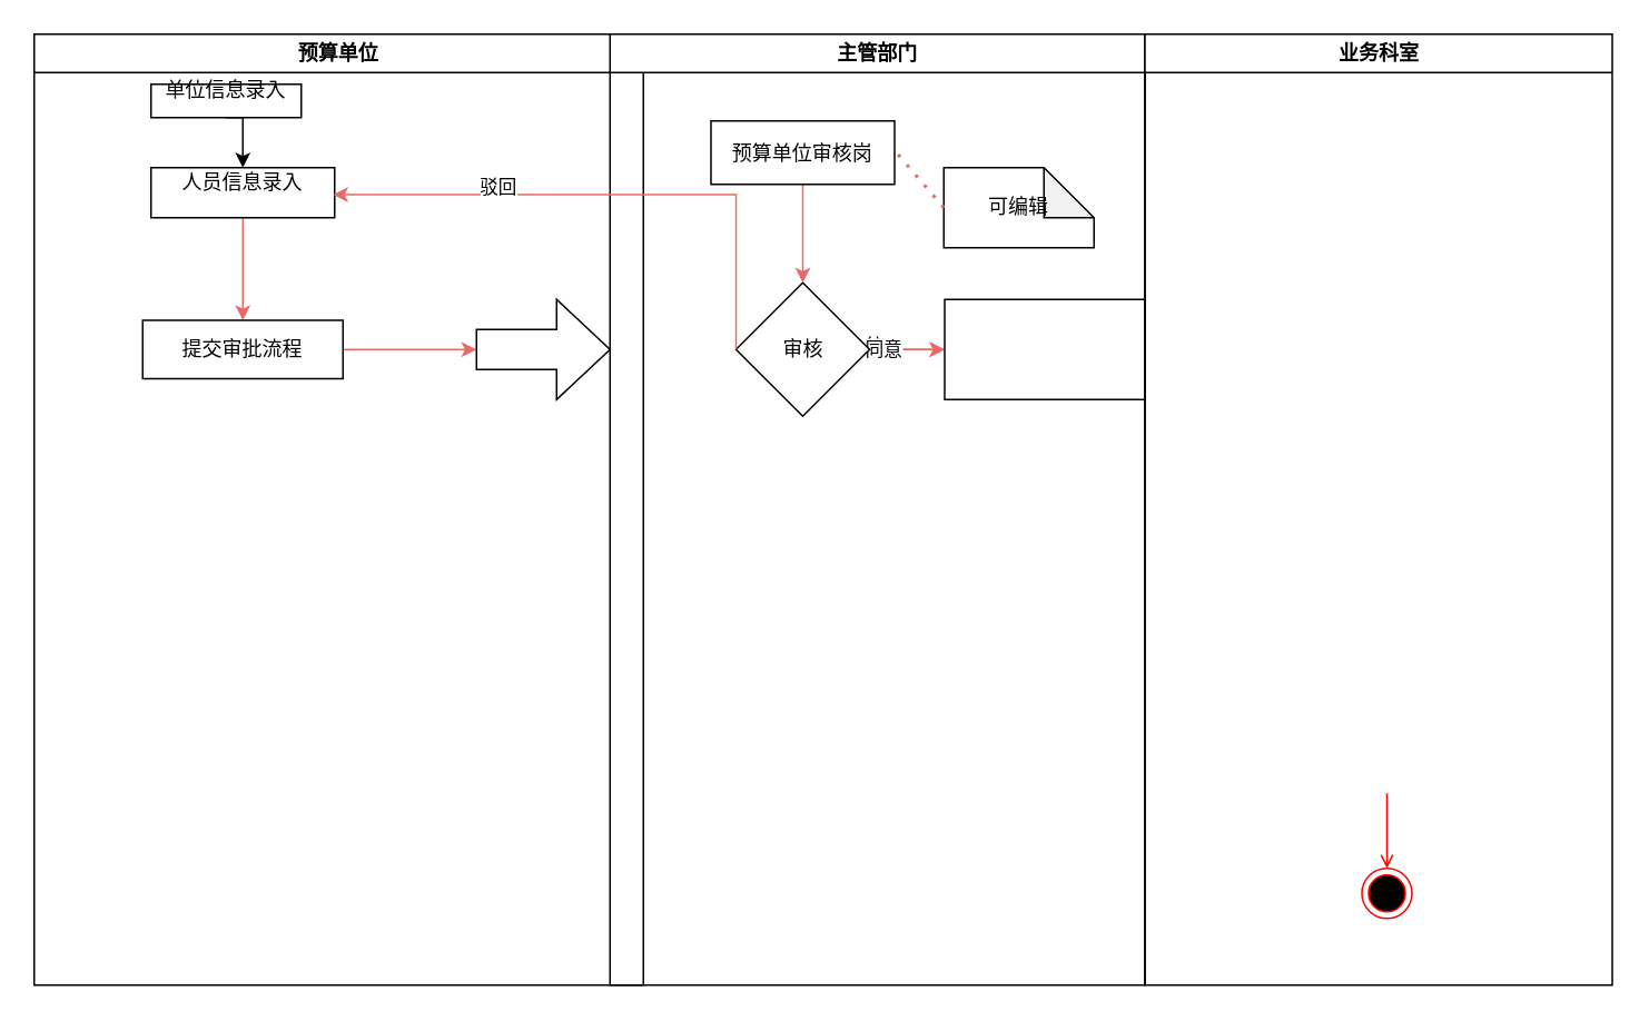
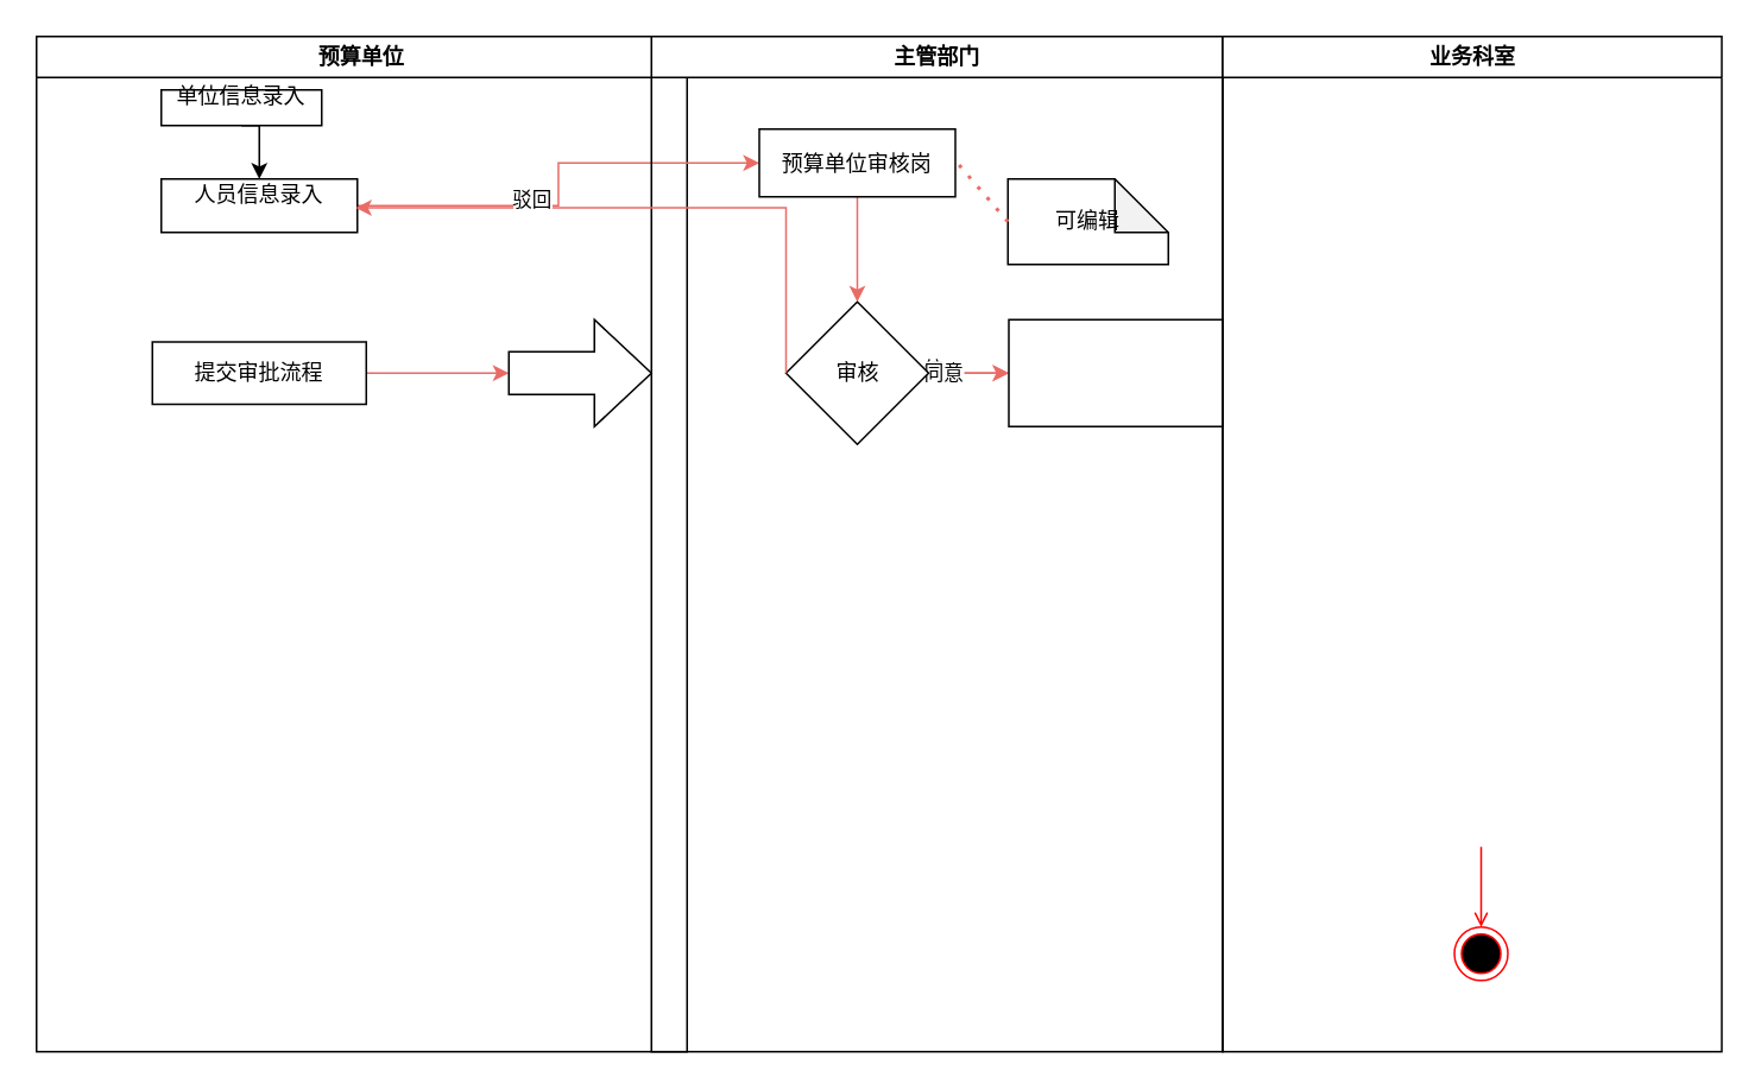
- <mxCell id="5" value="" style="edgeStyle=orthogonalEdgeStyle;rounded=0;orthogonalLoop=1;jettySize=auto;html=1;strokeColor=#EA6B66;" edge="1" parent="2" source="6" target="8"><mxGeometry relative="1" as="geometry" /></mxCell>
+ <mxCell id="5" value="" style="edgeStyle=orthogonalEdgeStyle;rounded=0;orthogonalLoop=1;jettySize=auto;html=1;strokeColor=#EA6B66;" edge="1" parent="2" source="6" target="12"><mxGeometry relative="1" as="geometry" /></mxCell>
